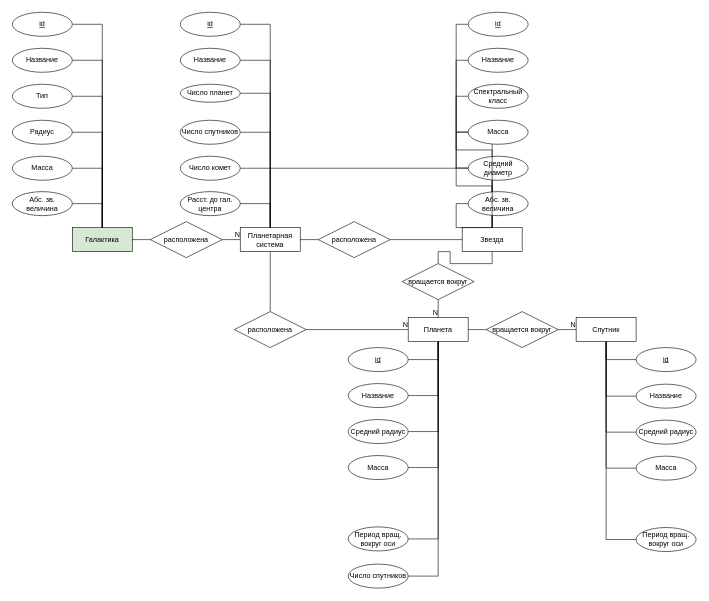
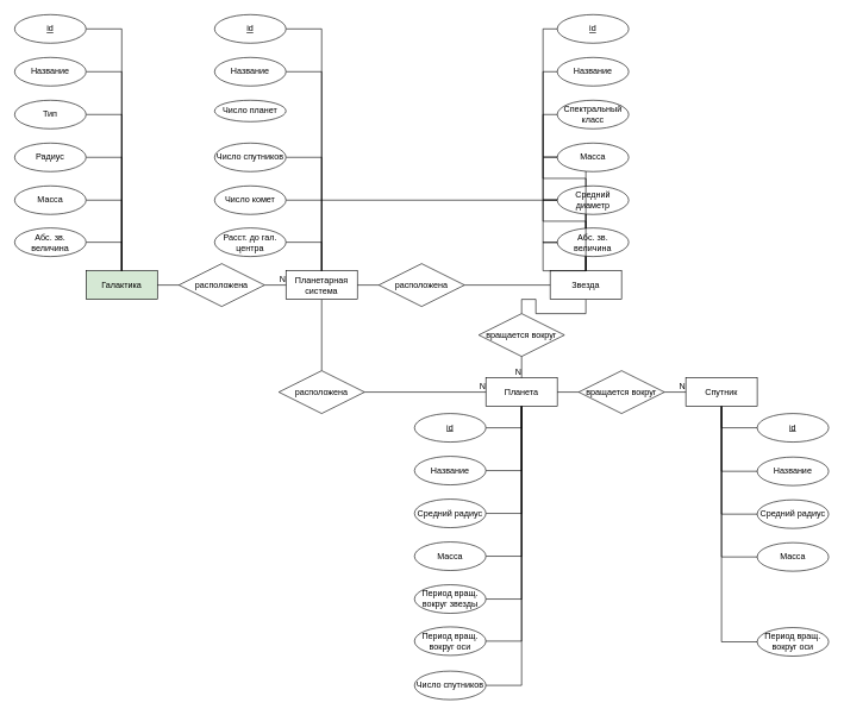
- <mxCell id="35" style="edgeStyle=orthogonalEdgeStyle;rounded=0;orthogonalLoop=1;jettySize=auto;html=1;exitX=1;exitY=0.5;exitDx=0;exitDy=0;endArrow=none;endFill=0;entryX=0.5;entryY=0;entryDx=0;entryDy=0;" edge="1" parent="1" source="36" target="6"><mxGeometry relative="1" as="geometry"><mxPoint x="465" y="270" as="targetPoint" /></mxGeometry></mxCell>
+ <mxCell id="52" style="edgeStyle=orthogonalEdgeStyle;rounded=0;orthogonalLoop=1;jettySize=auto;html=1;exitX=0;exitY=0.5;exitDx=0;exitDy=0;entryX=0.5;entryY=0;entryDx=0;entryDy=0;endArrow=none;endFill=0;" edge="1" parent="1" source="53" target="8"><mxGeometry relative="1" as="geometry" /></mxCell>
+ <mxCell id="61" value="Период вращ. вокруг звезды" style="ellipse;whiteSpace=wrap;html=1;align=center;" vertex="1" parent="1"><mxGeometry x="580" y="819" width="100" height="40" as="geometry" /></mxCell>
+ <mxCell id="60" style="edgeStyle=orthogonalEdgeStyle;rounded=0;orthogonalLoop=1;jettySize=auto;html=1;exitX=1;exitY=0.5;exitDx=0;exitDy=0;entryX=0.5;entryY=1;entryDx=0;entryDy=0;endArrow=none;endFill=0;" edge="1" parent="1" source="61" target="13"><mxGeometry relative="1" as="geometry" /></mxCell>
